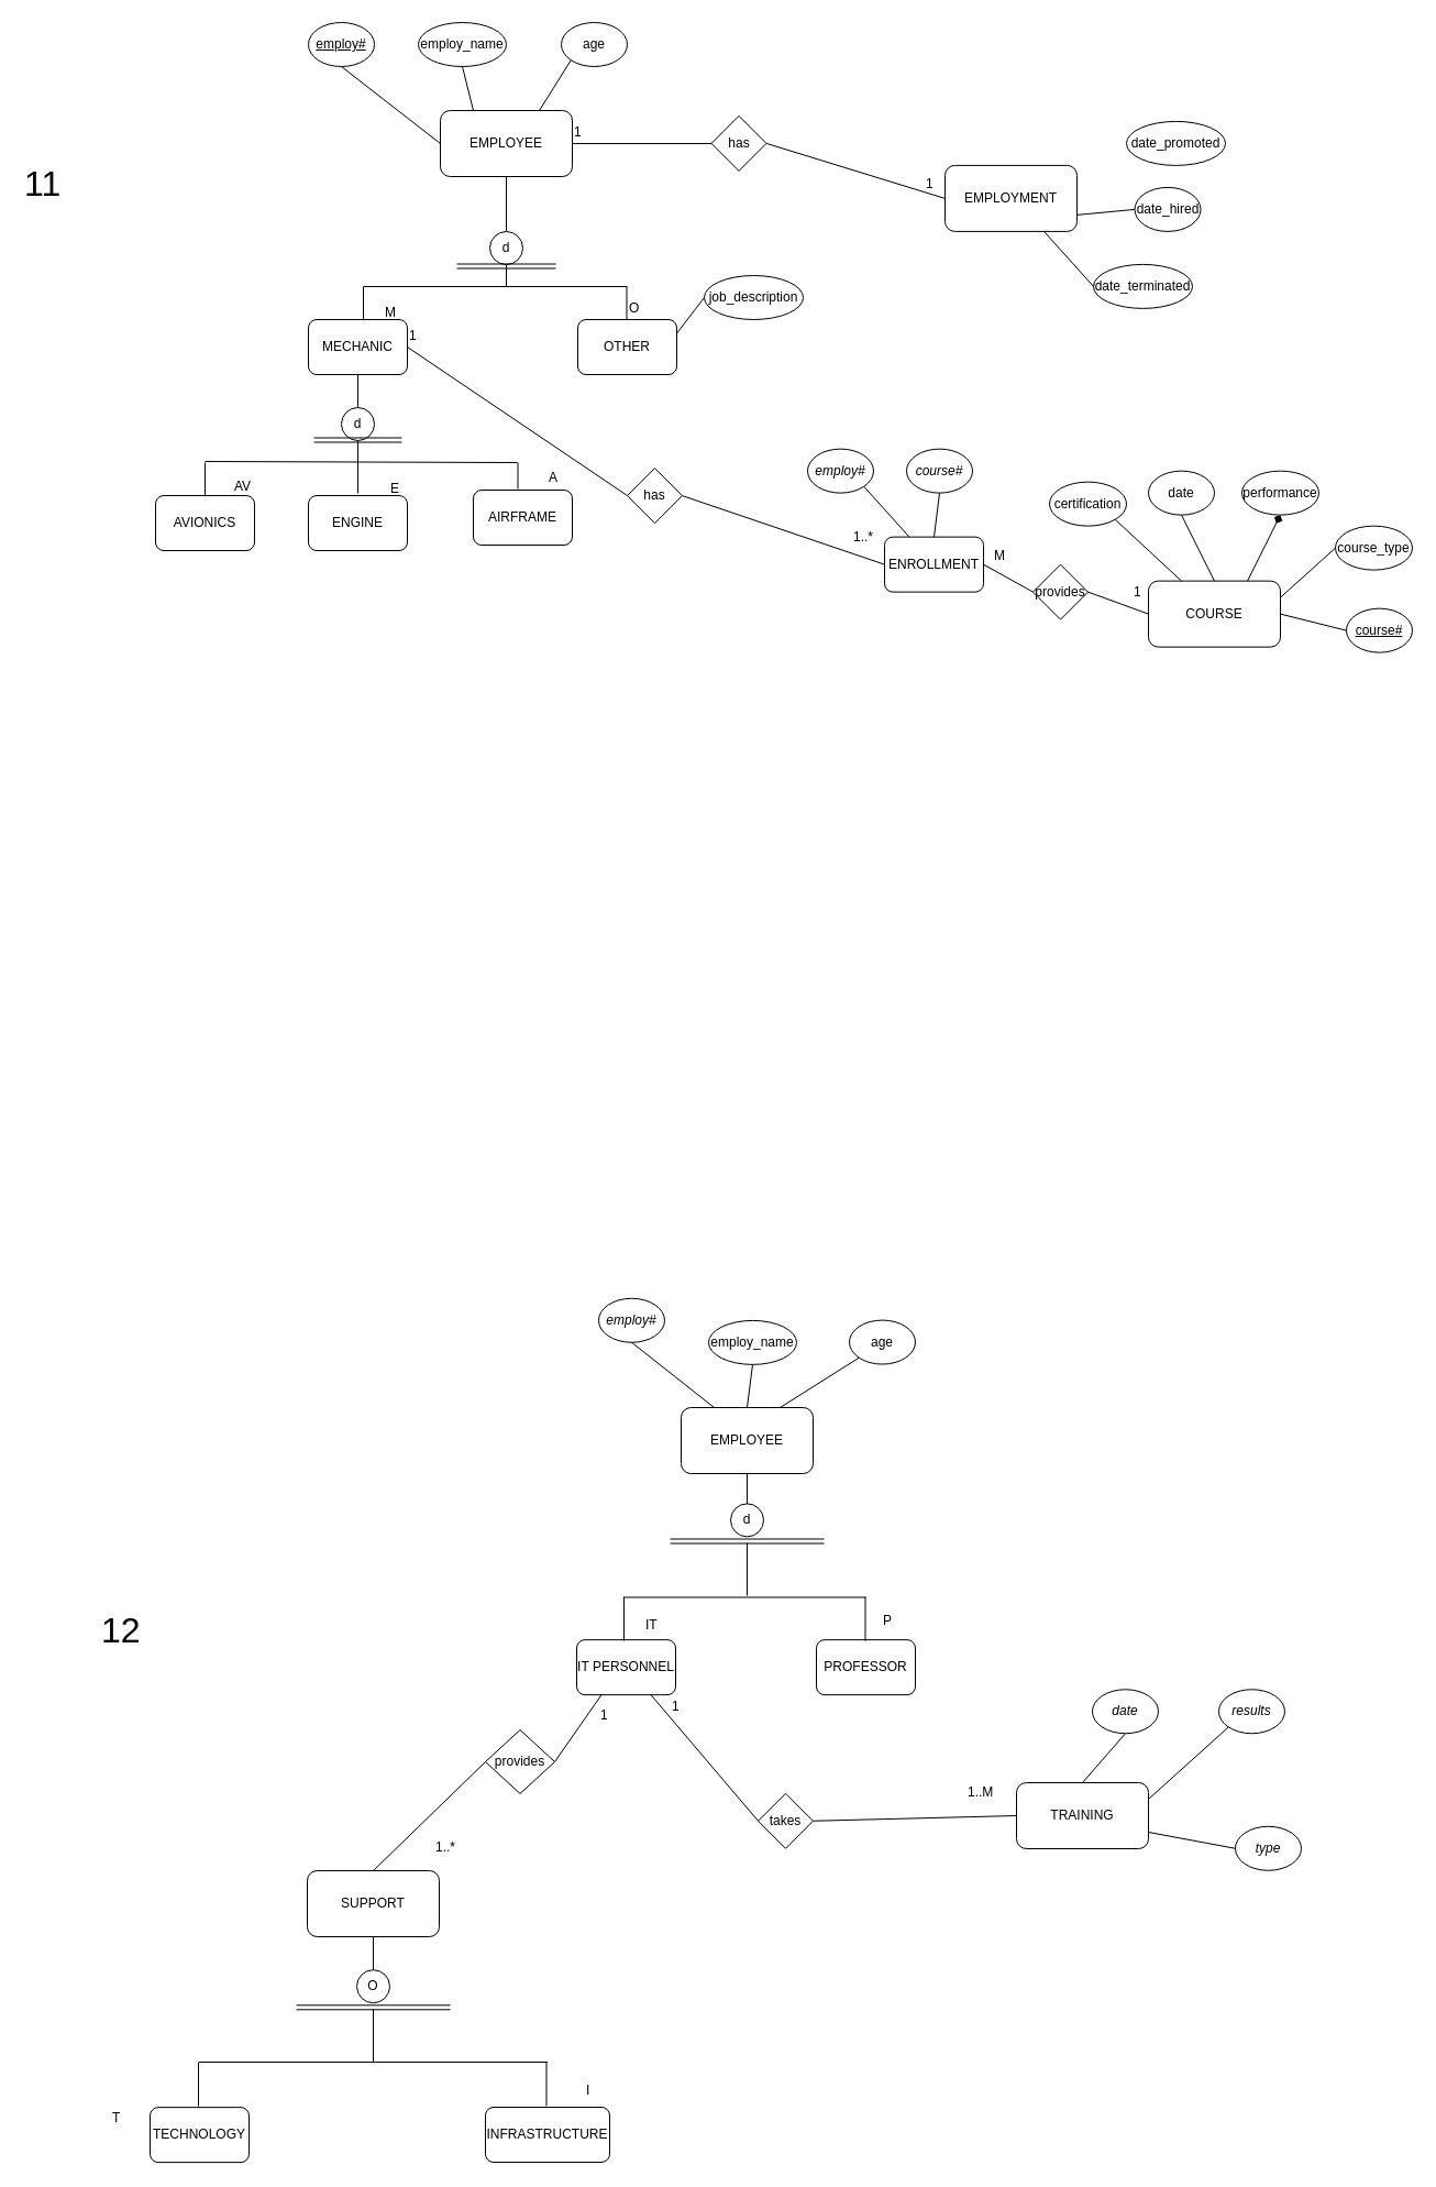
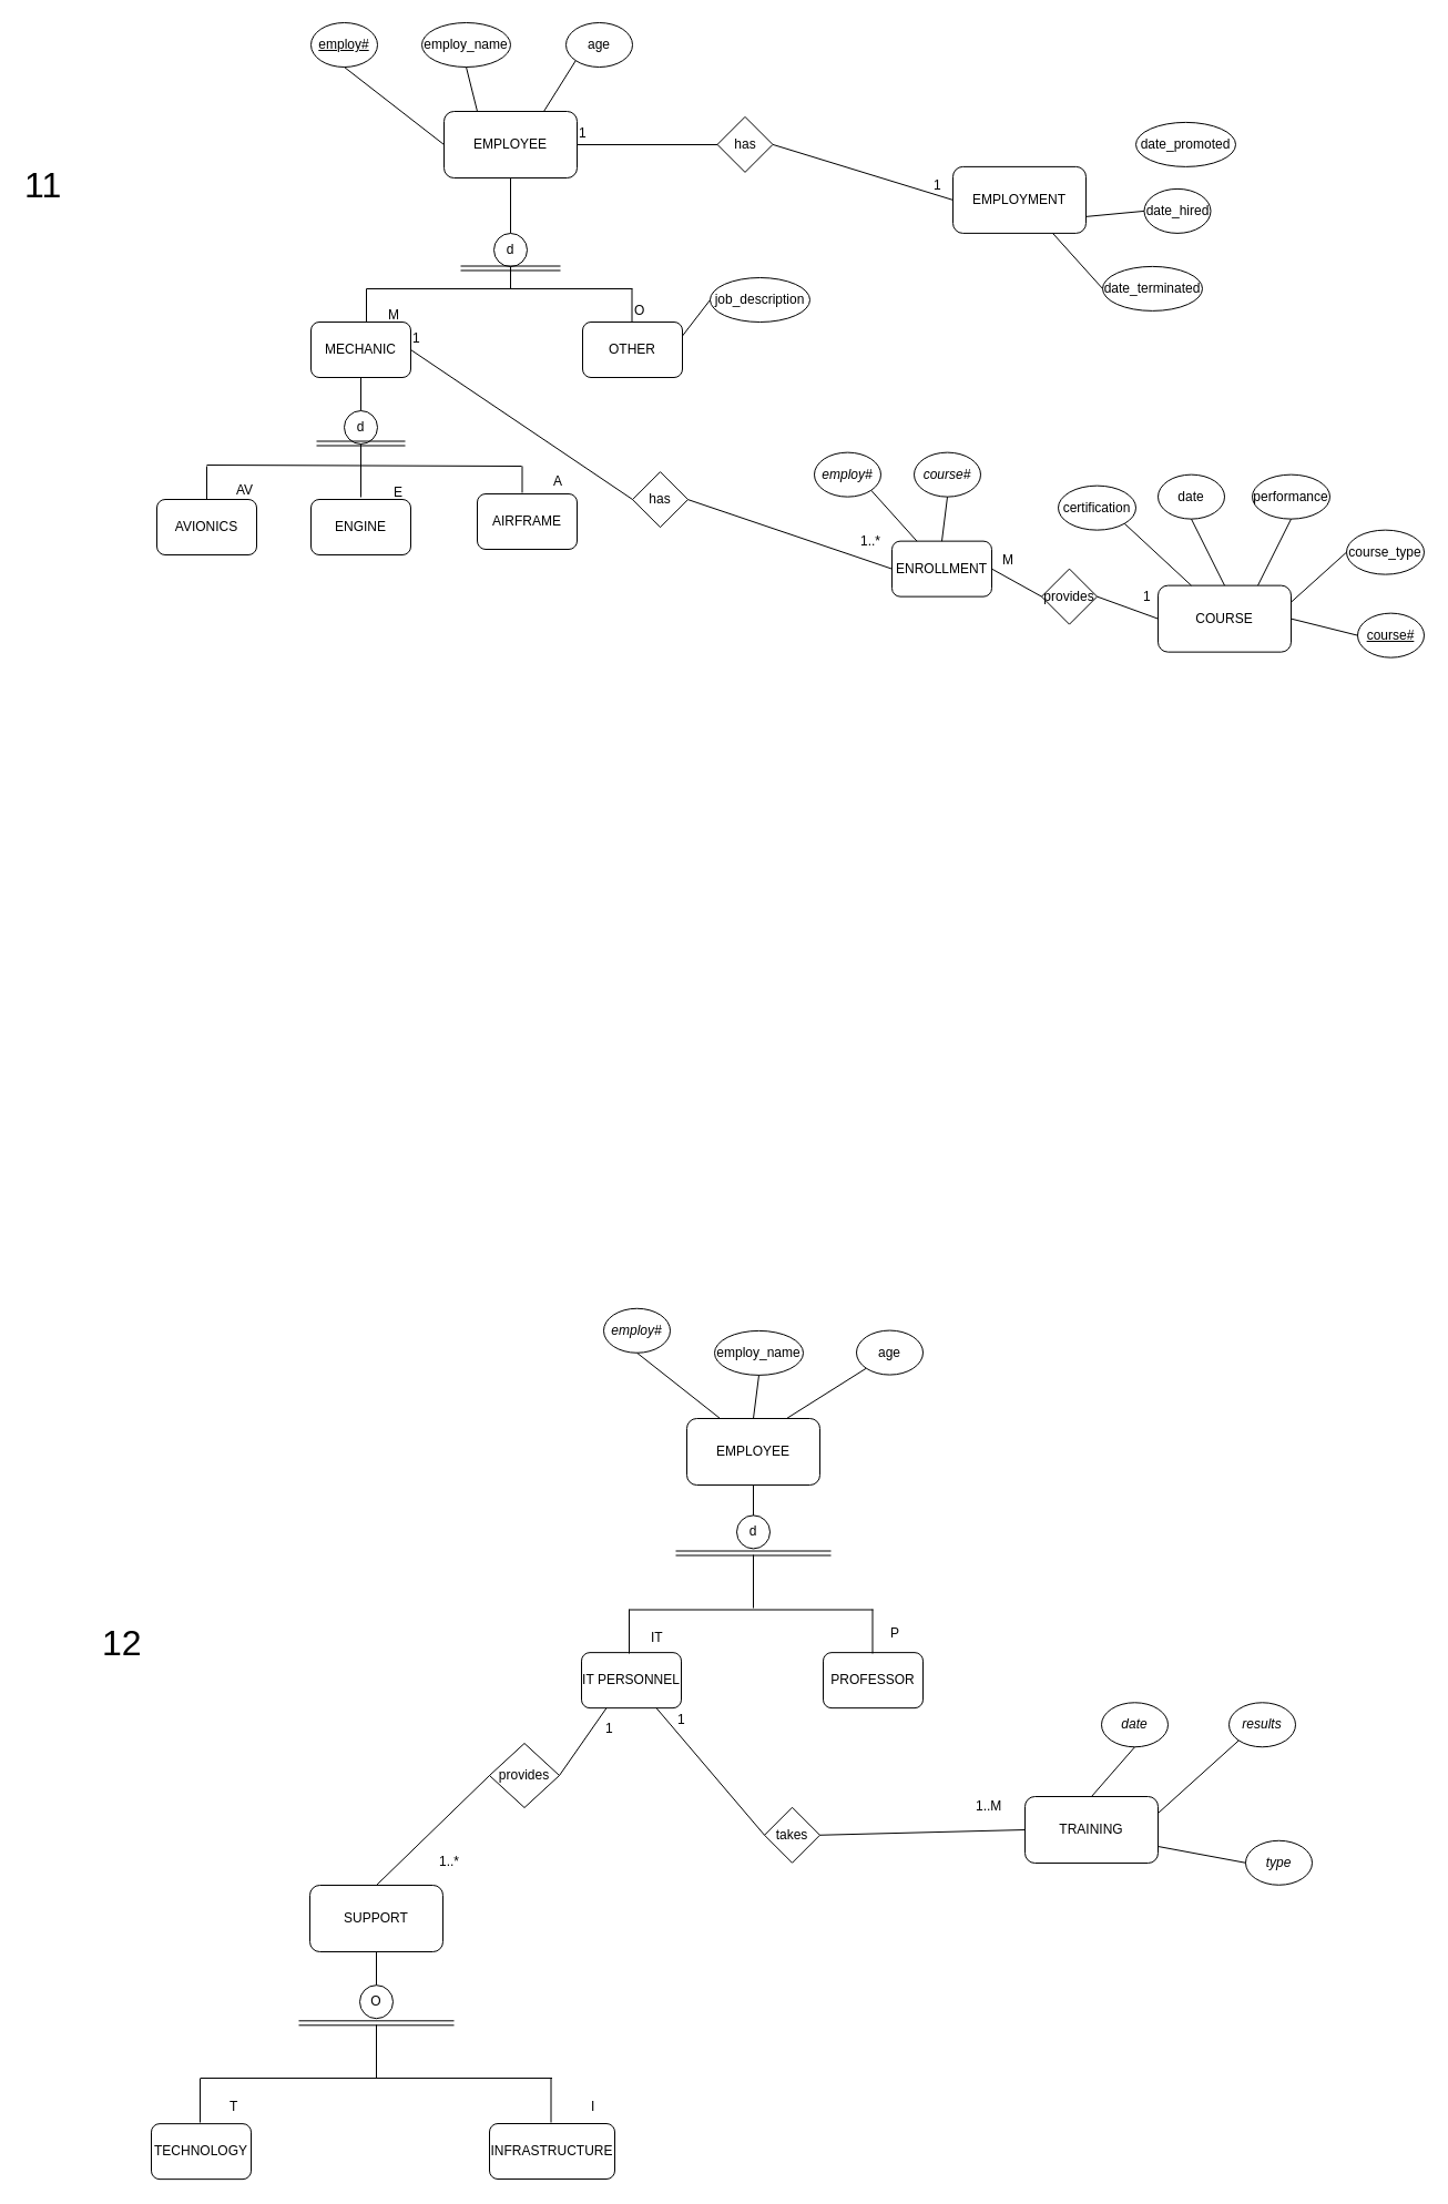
- <mxCell id="28" value="" style="endArrow=diamond;html=1;entryX=0.5;entryY=1;entryDx=0;entryDy=0;exitX=0.75;exitY=0;exitDx=0;exitDy=0;" edge="1" parent="1" source="20" target="21"><mxGeometry width="50" height="50" relative="1" as="geometry"><mxPoint x="1114" y="677.633" as="sourcePoint" /><mxPoint x="1164" y="627.633" as="targetPoint" /></mxGeometry></mxCell>
+ <mxCell id="28" value="" style="endArrow=none;html=1;entryX=0.5;entryY=1;entryDx=0;entryDy=0;exitX=0.75;exitY=0;exitDx=0;exitDy=0;" edge="1" parent="1" source="20" target="21"><mxGeometry width="50" height="50" relative="1" as="geometry"><mxPoint x="1114" y="677.633" as="sourcePoint" /><mxPoint x="1164" y="627.633" as="targetPoint" /></mxGeometry></mxCell>
- <mxCell id="95" value="T" style="text;html=1;resizable=0;points=[];autosize=1;align=left;verticalAlign=top;spacingTop=-4;" vertex="1" parent="1"><mxGeometry x="100" y="1915" width="20" height="20" as="geometry" /></mxCell>
+ <mxCell id="95" value="T" style="text;html=1;resizable=0;points=[];autosize=1;align=left;verticalAlign=top;spacingTop=-4;" vertex="1" parent="1"><mxGeometry x="205" y="1890" width="20" height="20" as="geometry" /></mxCell>
